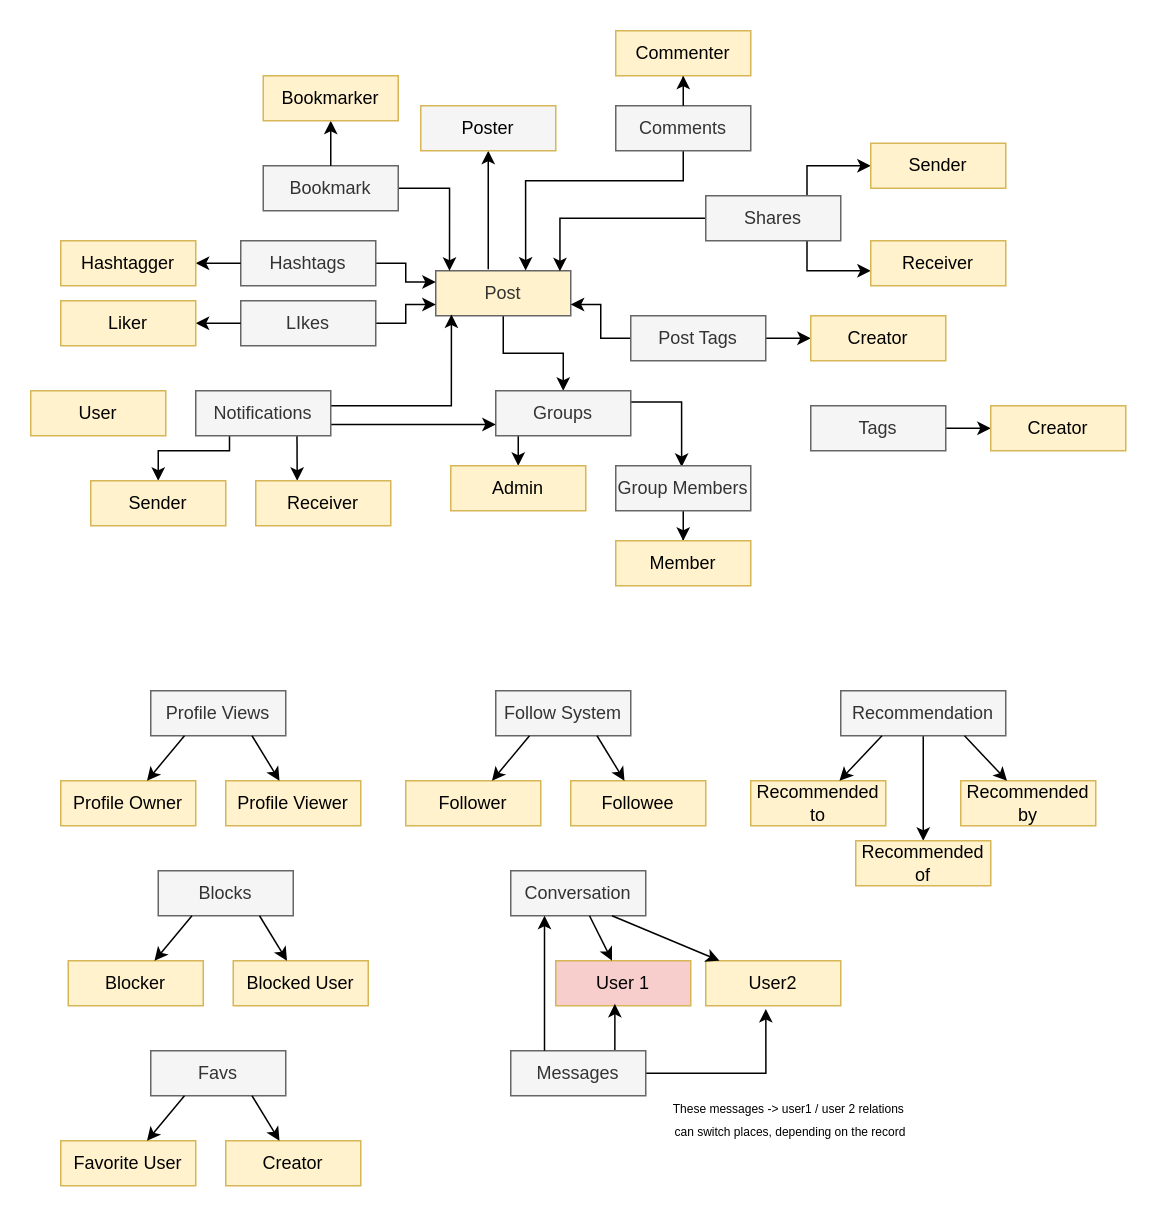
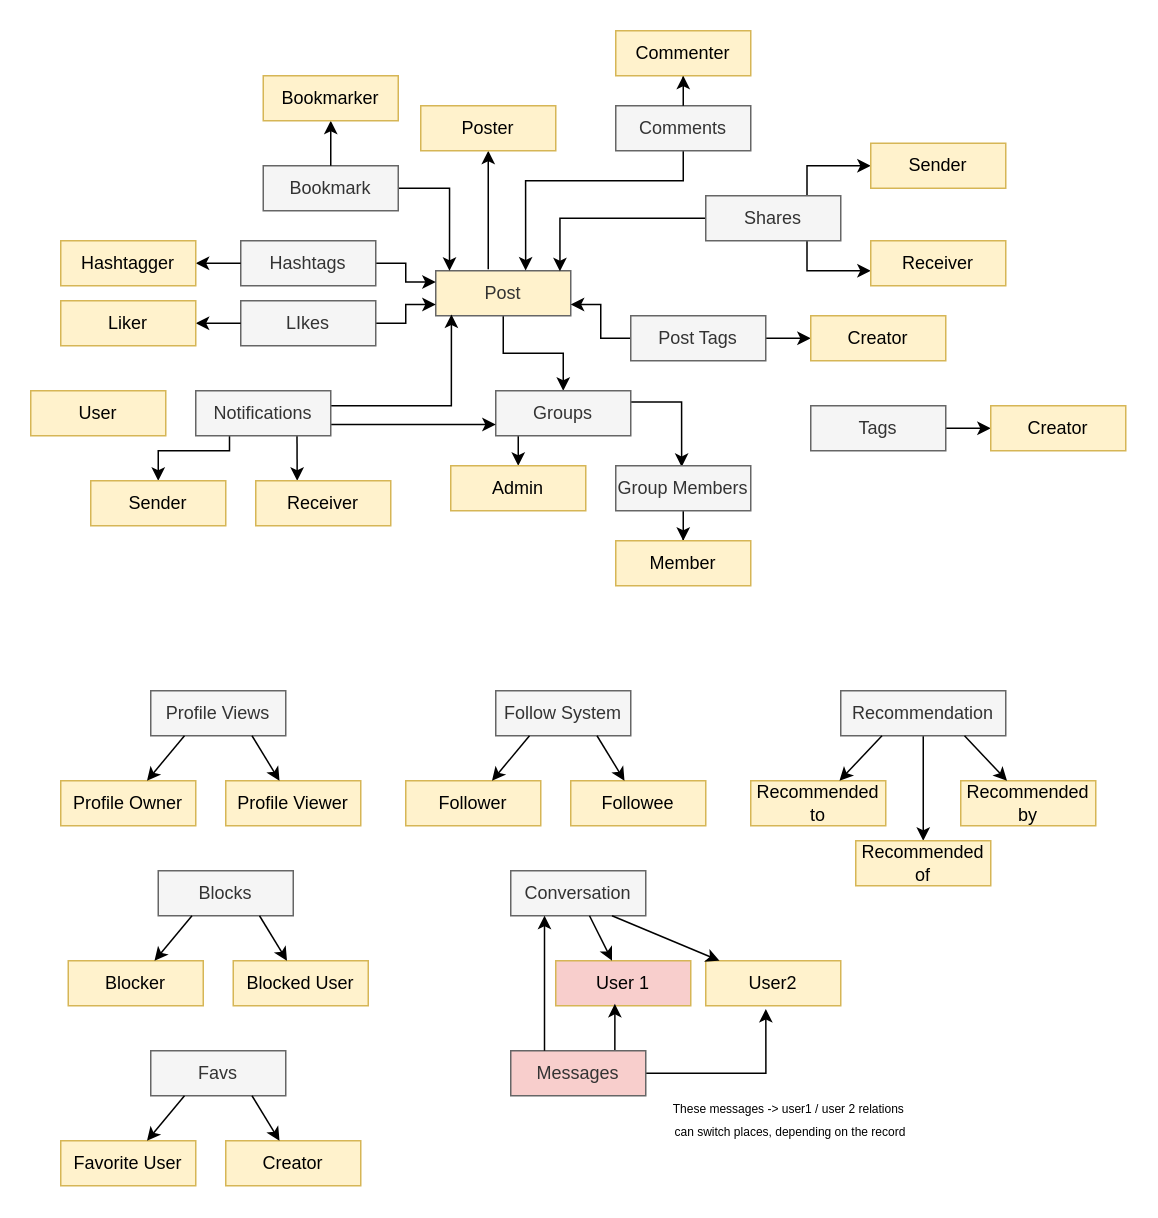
- <mxCell id="37" value="Poster" style="rounded=0;whiteSpace=wrap;html=1;fillColor=#f5f5f5;strokeColor=#d6b656;" parent="1" vertex="1"><mxGeometry x="280" y="70" width="90" height="30" as="geometry" /></mxCell>
+ <mxCell id="37" value="Poster" style="rounded=0;whiteSpace=wrap;html=1;fillColor=#fff2cc;strokeColor=#d6b656;" parent="1" vertex="1"><mxGeometry x="280" y="70" width="90" height="30" as="geometry" /></mxCell>
- <mxCell id="31" value="Messages" style="rounded=0;whiteSpace=wrap;html=1;fillColor=#f5f5f5;strokeColor=#666666;fontColor=#333333;" parent="1" vertex="1"><mxGeometry x="340" y="700" width="90" height="30" as="geometry" /></mxCell>
+ <mxCell id="31" value="Messages" style="rounded=0;whiteSpace=wrap;html=1;fillColor=#f8cecc;strokeColor=#666666;fontColor=#333333;" parent="1" vertex="1"><mxGeometry x="340" y="700" width="90" height="30" as="geometry" /></mxCell>
